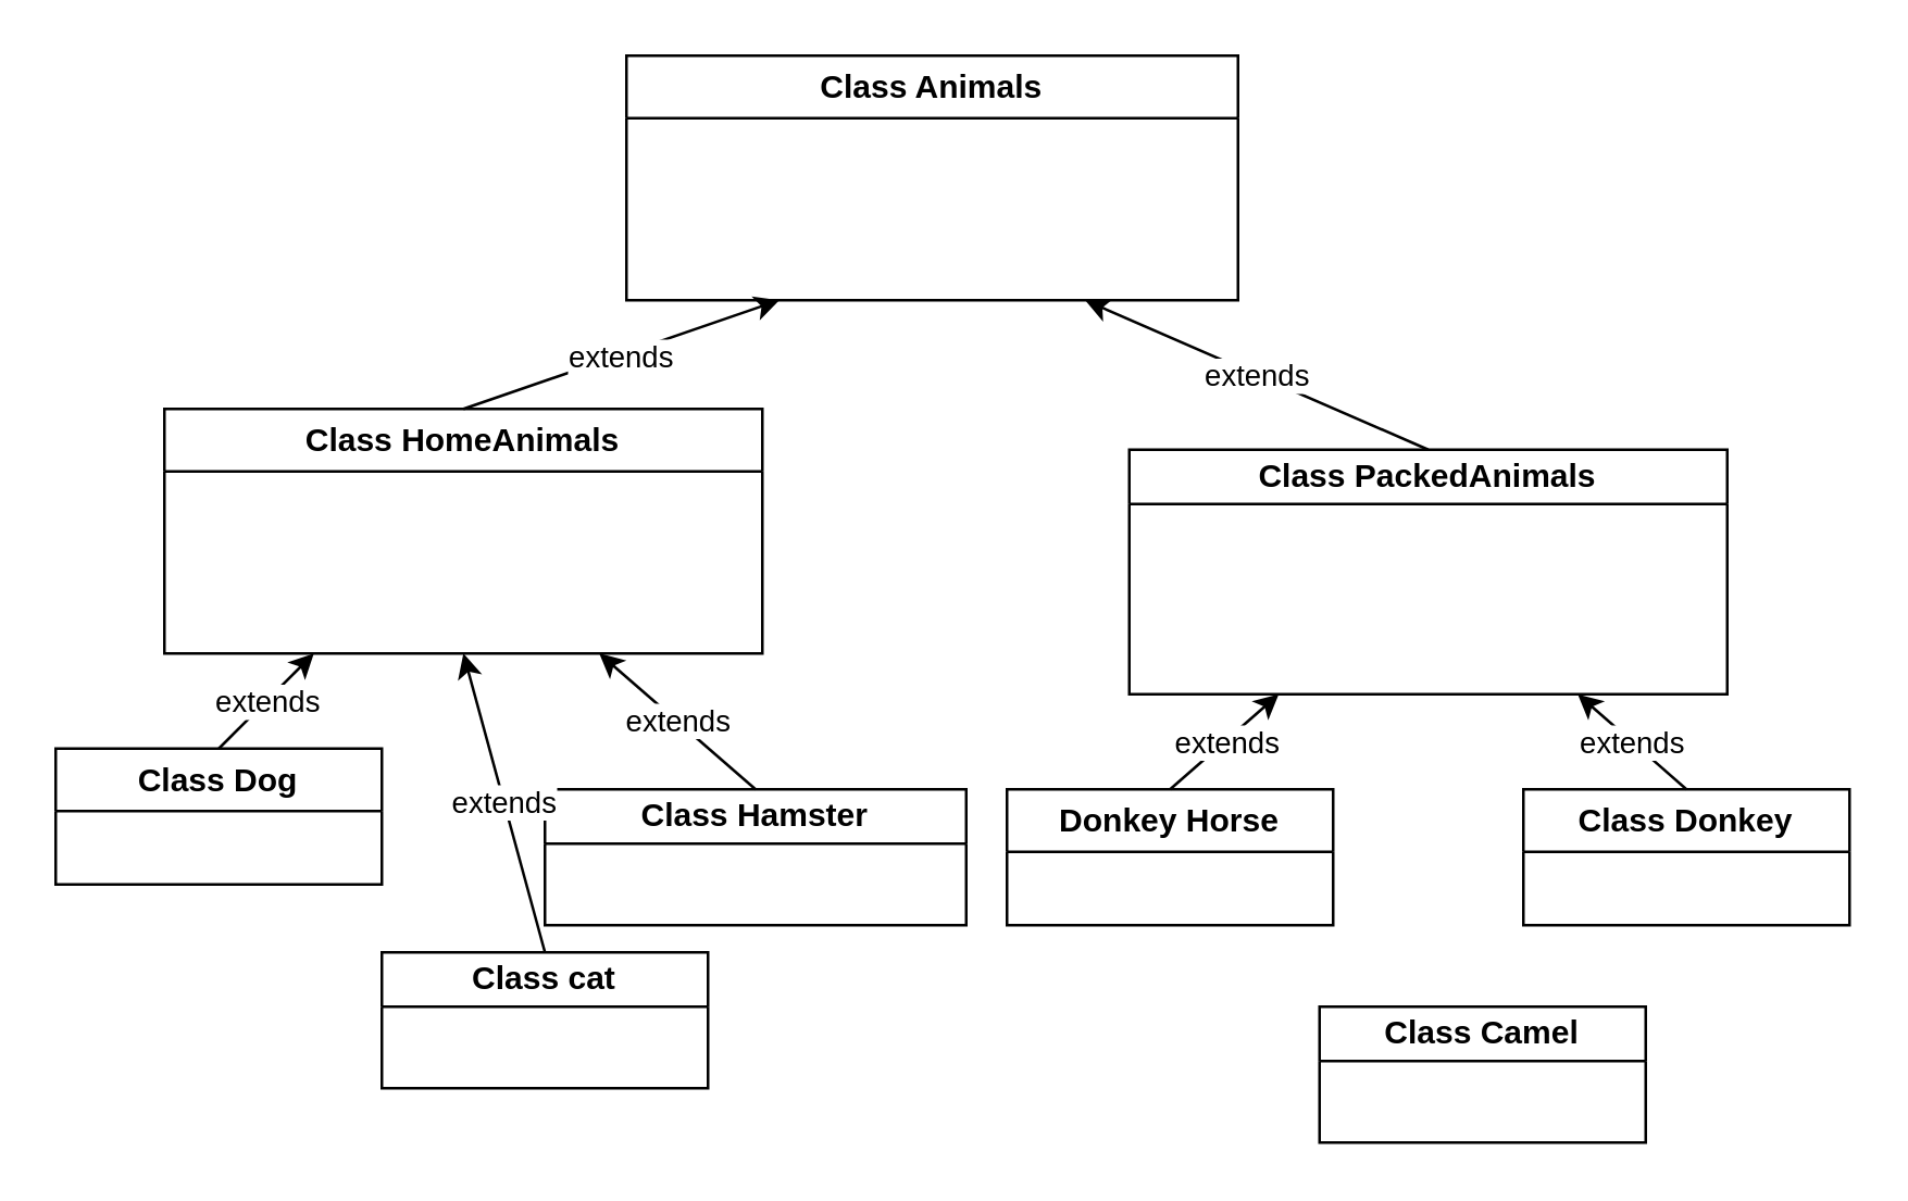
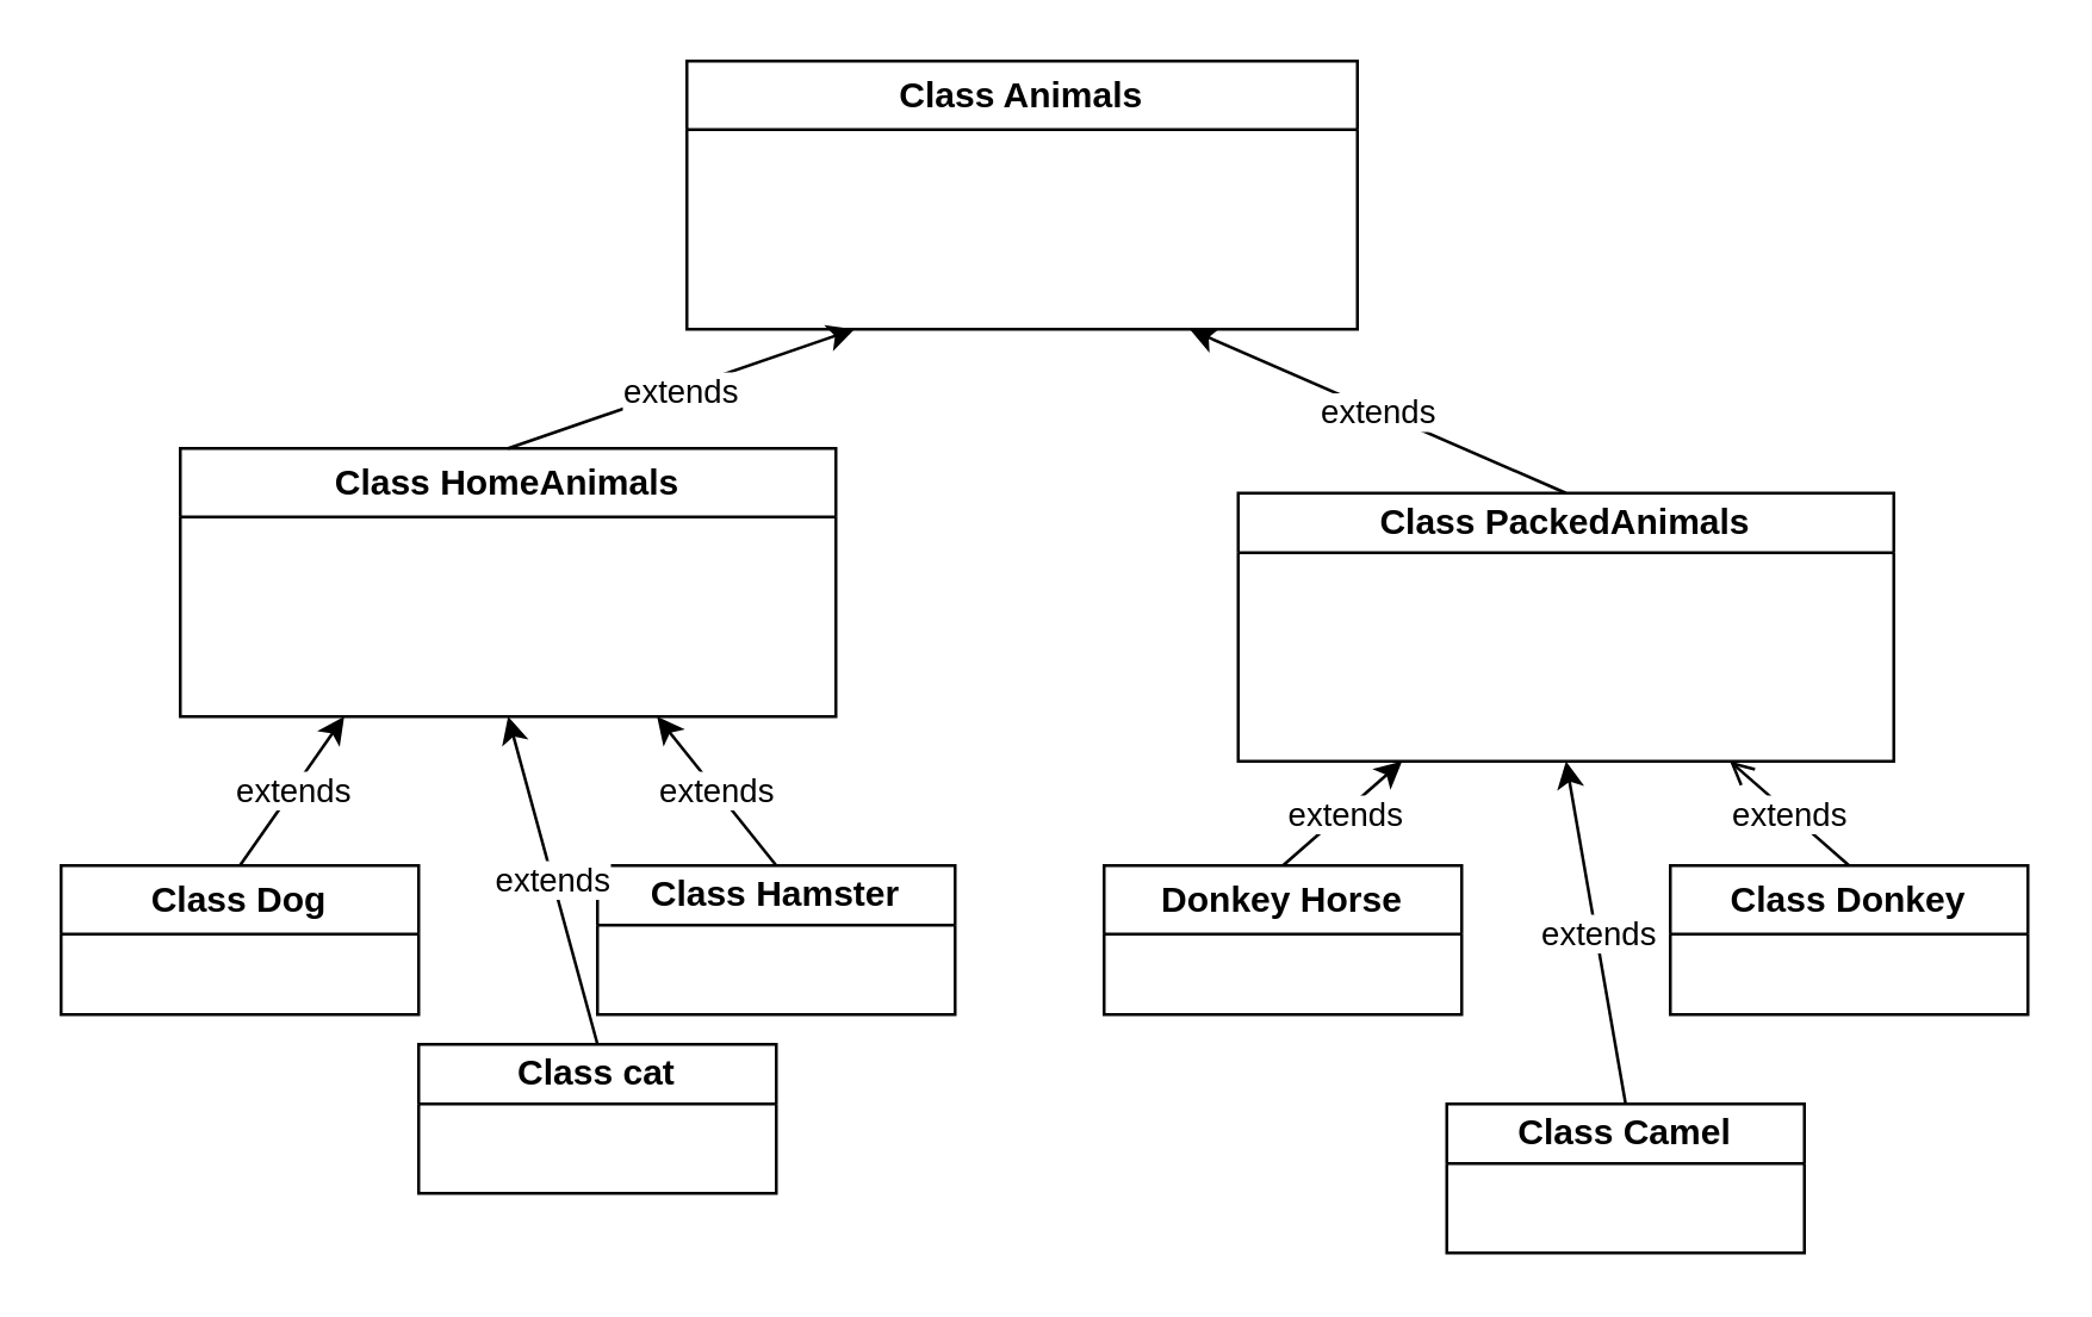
- <mxCell id="18" value="" style="endArrow=classic;html=1;exitX=0.5;exitY=0;exitDx=0;exitDy=0;entryX=0.75;entryY=1;entryDx=0;entryDy=0;" edge="1" parent="1" source="5" target="4"><mxGeometry relative="1" as="geometry"><mxPoint x="140" y="340" as="sourcePoint" /><mxPoint x="220" y="290" as="targetPoint" /></mxGeometry></mxCell>
+ <mxCell id="18" value="" style="endArrow=open;html=1;exitX=0.5;exitY=0;exitDx=0;exitDy=0;entryX=0.75;entryY=1;entryDx=0;entryDy=0;" edge="1" parent="1" source="5" target="4"><mxGeometry relative="1" as="geometry"><mxPoint x="140" y="340" as="sourcePoint" /><mxPoint x="220" y="290" as="targetPoint" /></mxGeometry></mxCell>
- <mxCell id="8" value="Class Dog" style="swimlane;whiteSpace=wrap;html=1;" vertex="1" parent="1"><mxGeometry x="20" y="275" width="120" height="50" as="geometry" /></mxCell>
+ <mxCell id="8" value="Class Dog" style="swimlane;whiteSpace=wrap;html=1;" vertex="1" parent="1"><mxGeometry y="290" width="120" height="50" as="geometry" x="20" /></mxCell>
- <mxCell id="9" value="Class Hamster" style="swimlane;whiteSpace=wrap;html=1;startSize=20;" vertex="1" parent="1"><mxGeometry x="200" y="290" width="155" height="50" as="geometry" /></mxCell>
+ <mxCell id="9" value="Class Hamster" style="swimlane;whiteSpace=wrap;html=1;startSize=20;" vertex="1" parent="1"><mxGeometry x="200" y="290" width="120" height="50" as="geometry" /></mxCell>
+ <mxCell id="22" value="" style="endArrow=classic;html=1;exitX=0.5;exitY=0;exitDx=0;exitDy=0;entryX=0.5;entryY=1;entryDx=0;entryDy=0;" edge="1" parent="1" source="7" target="4"><mxGeometry relative="1" as="geometry"><mxPoint x="160" y="360" as="sourcePoint" /><mxPoint x="240" y="310" as="targetPoint" /></mxGeometry></mxCell>
+ <mxCell id="23" value="extends" style="edgeLabel;resizable=0;html=1;align=center;verticalAlign=middle;" connectable="0" vertex="1" parent="22"><mxGeometry relative="1" as="geometry" /></mxCell>
